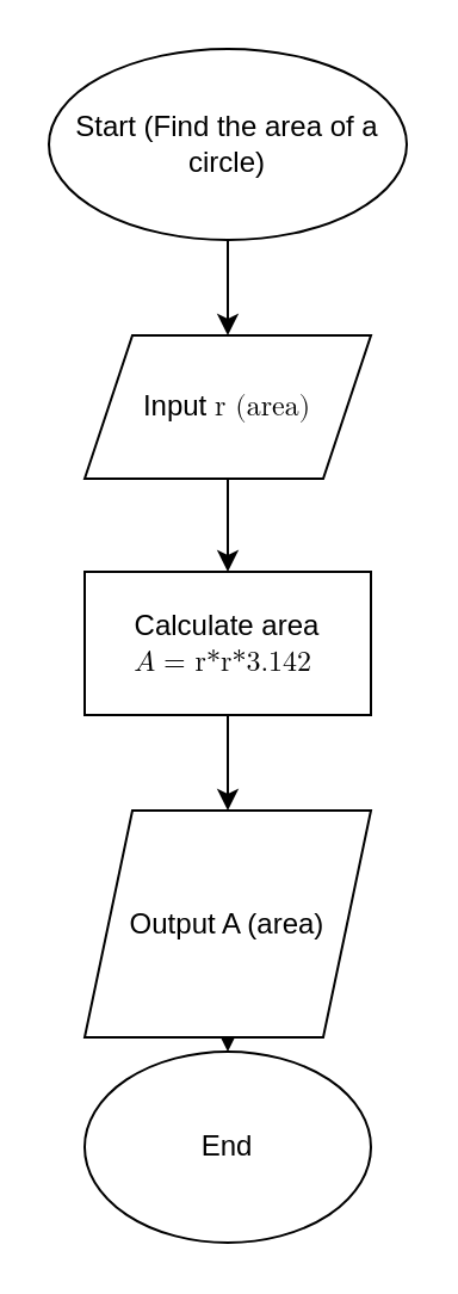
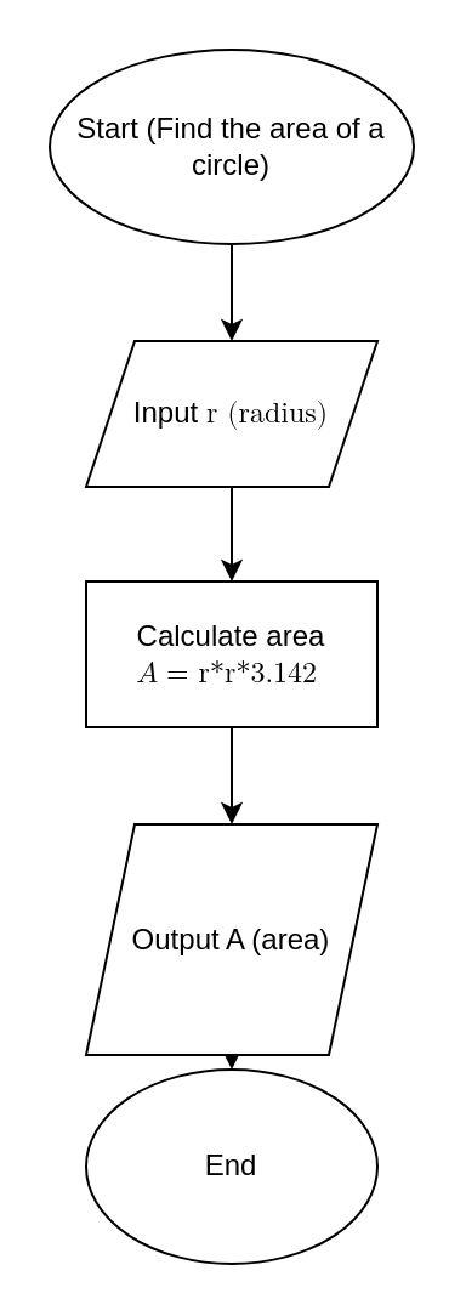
- <mxCell id="5" value="Input &lt;font face=&quot;math&quot;&gt;r (area)&lt;/font&gt;" style="shape=parallelogram;perimeter=parallelogramPerimeter;whiteSpace=wrap;html=1;fixedSize=1;" parent="1" vertex="1"><mxGeometry x="35" y="140" width="120" height="60" as="geometry" /></mxCell>
+ <mxCell id="5" value="Input &lt;font face=&quot;math&quot;&gt;r (radius)&lt;/font&gt;" style="shape=parallelogram;perimeter=parallelogramPerimeter;whiteSpace=wrap;html=1;fixedSize=1;" parent="1" vertex="1"><mxGeometry x="35" y="140" width="120" height="60" as="geometry" /></mxCell>
